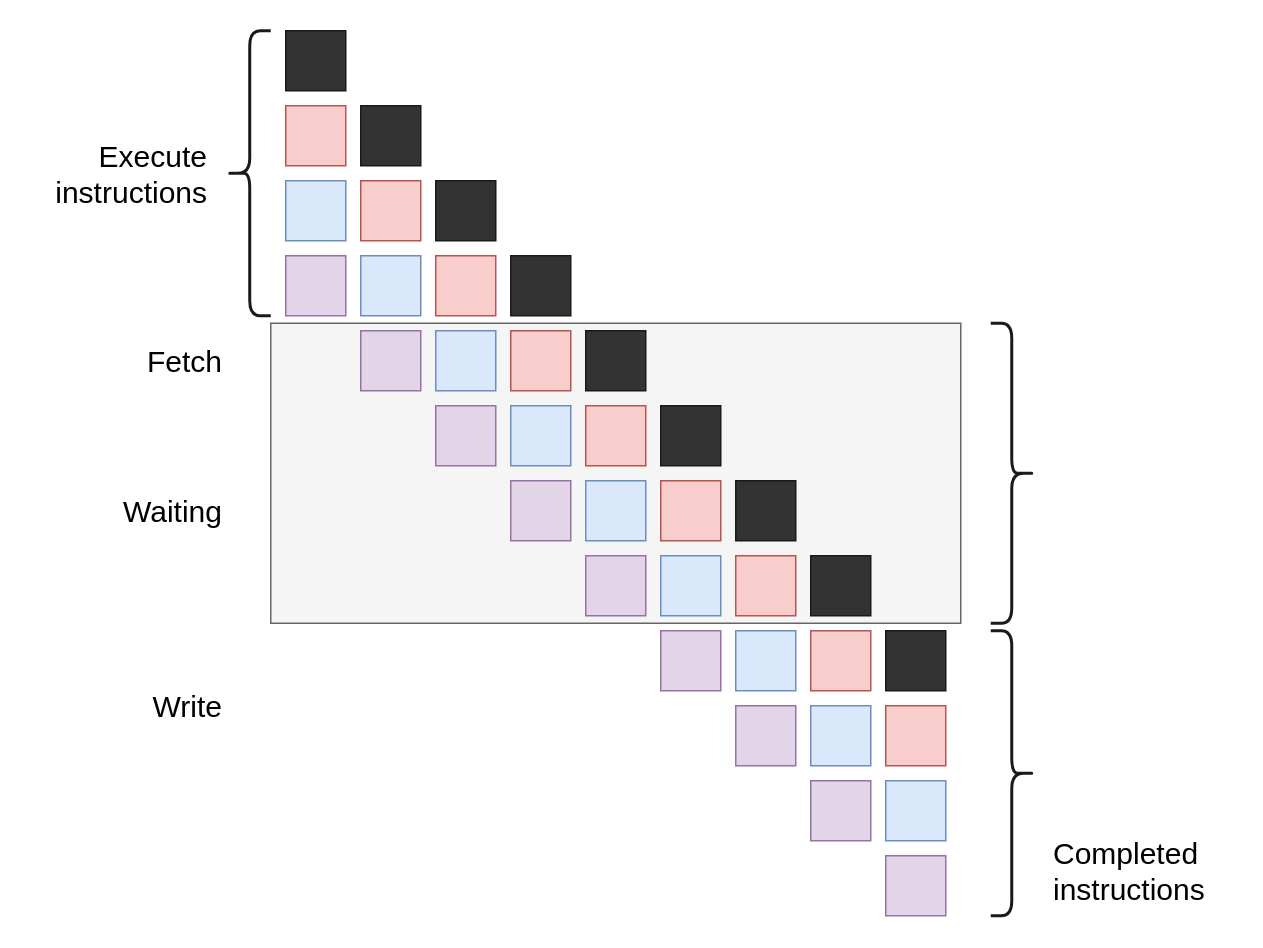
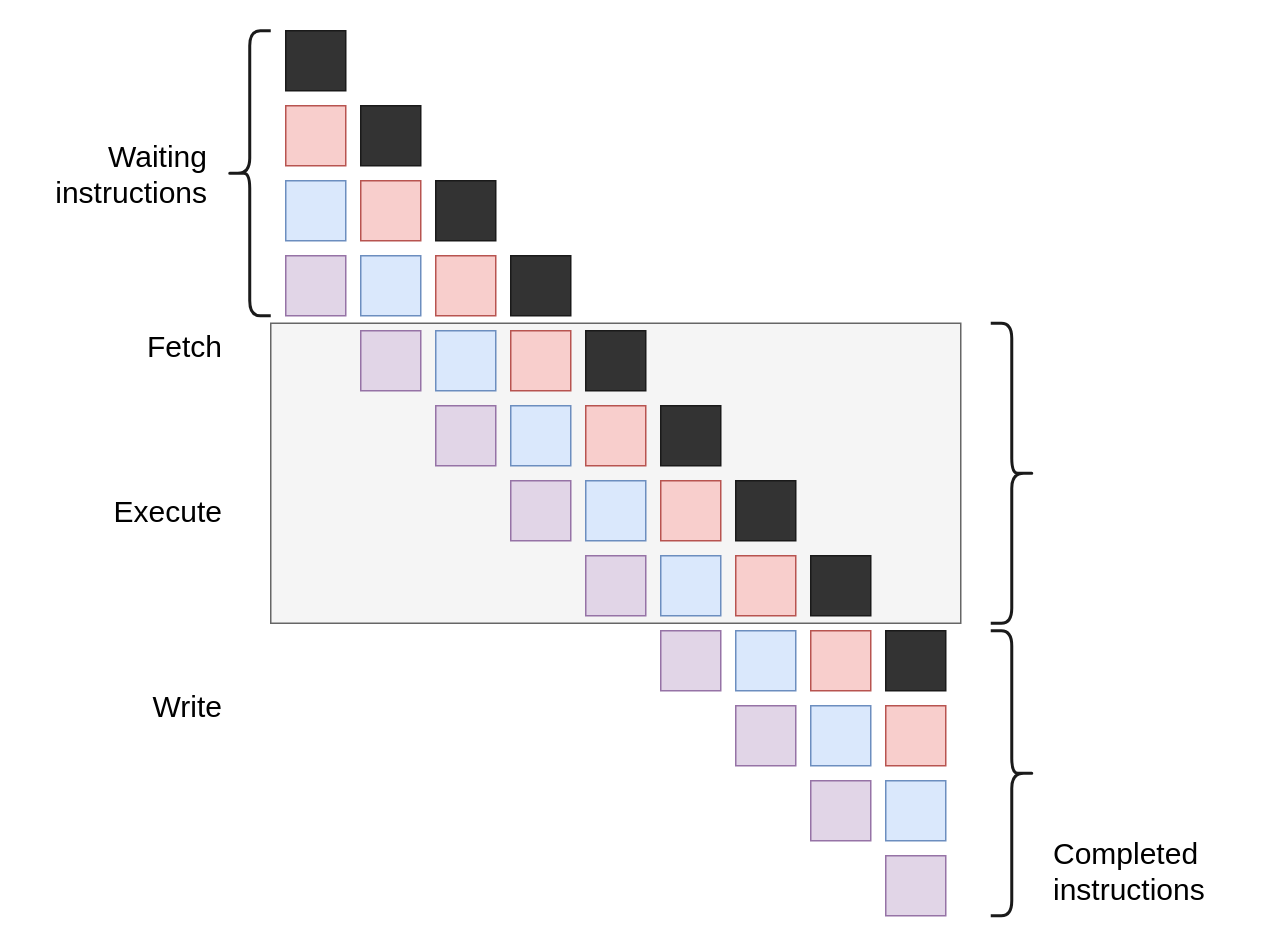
- <mxCell id="45" value="Execute&lt;br&gt;instructions" style="text;html=1;strokeColor=none;fillColor=none;align=right;verticalAlign=middle;whiteSpace=wrap;rounded=0;fontSize=20;" vertex="1" parent="1"><mxGeometry x="20" y="85" width="120" height="60" as="geometry" /></mxCell>
+ <mxCell id="45" value="Waiting&lt;br&gt;instructions" style="text;html=1;strokeColor=none;fillColor=none;align=right;verticalAlign=middle;whiteSpace=wrap;rounded=0;fontSize=20;" vertex="1" parent="1"><mxGeometry x="20" y="85" width="120" height="60" as="geometry" /></mxCell>
- <mxCell id="39" value="&lt;font style=&quot;font-size: 20px&quot;&gt;Fetch&lt;/font&gt;" style="text;html=1;strokeColor=none;fillColor=none;align=right;verticalAlign=middle;whiteSpace=wrap;rounded=0;" vertex="1" parent="1"><mxGeometry y="230" width="80" height="20" as="geometry" x="70" /></mxCell>
+ <mxCell id="39" value="&lt;font style=&quot;font-size: 20px&quot;&gt;Fetch&lt;/font&gt;" style="text;html=1;strokeColor=none;fillColor=none;align=right;verticalAlign=middle;whiteSpace=wrap;rounded=0;" vertex="1" parent="1"><mxGeometry x="70" y="220" width="80" height="20" as="geometry" /></mxCell>
- <mxCell id="40" value="&lt;font style=&quot;font-size: 20px&quot;&gt;Waiting&lt;/font&gt;" style="text;html=1;strokeColor=none;fillColor=none;align=right;verticalAlign=middle;whiteSpace=wrap;rounded=0;" vertex="1" parent="1"><mxGeometry y="330" width="80" height="20" as="geometry" x="70" /></mxCell>
+ <mxCell id="40" value="&lt;font style=&quot;font-size: 20px&quot;&gt;Execute&lt;/font&gt;" style="text;html=1;strokeColor=none;fillColor=none;align=right;verticalAlign=middle;whiteSpace=wrap;rounded=0;" vertex="1" parent="1"><mxGeometry y="330" width="80" height="20" as="geometry" x="70" /></mxCell>
